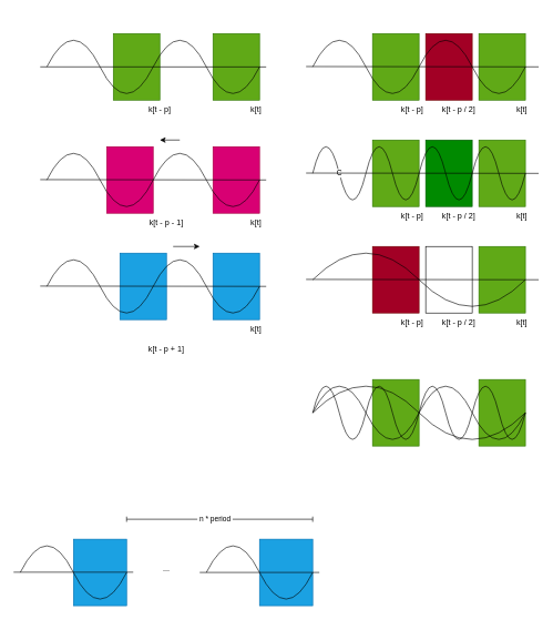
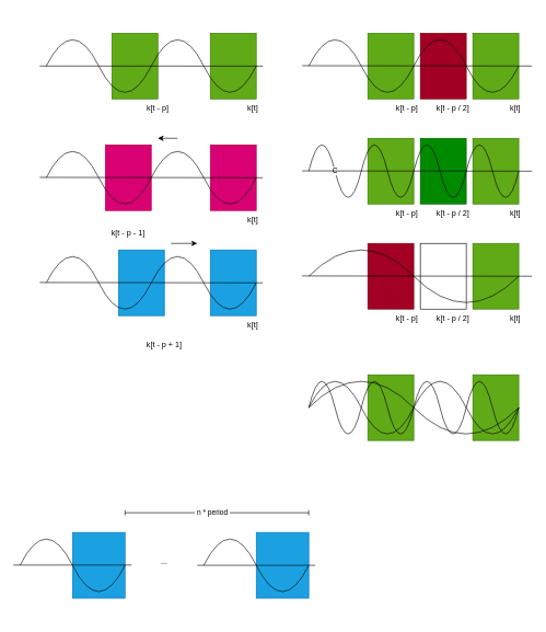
- <mxCell id="37" value="k[t - p - 1]" style="text;html=1;align=center;verticalAlign=middle;whiteSpace=wrap;rounded=0;" vertex="1" parent="1"><mxGeometry x="220" y="320" width="60" height="30" as="geometry" /></mxCell>
+ <mxCell id="37" value="k[t - p - 1]" style="text;html=1;align=center;verticalAlign=middle;whiteSpace=wrap;rounded=0;" vertex="1" parent="1"><mxGeometry x="165" y="340" width="60" height="30" as="geometry" /></mxCell>
